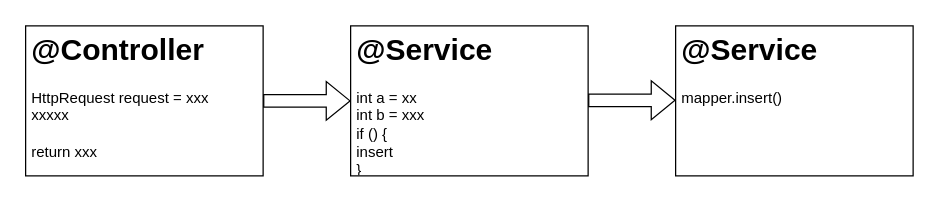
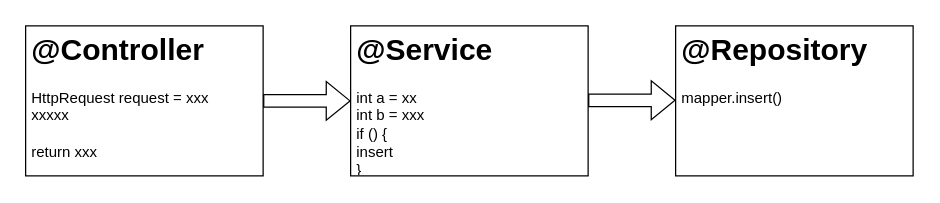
- <mxCell id="3" value="&lt;h1&gt;@Service&lt;/h1&gt;&lt;div&gt;mapper.insert()&lt;/div&gt;" style="text;html=1;strokeColor=default;fillColor=none;spacing=5;spacingTop=-20;whiteSpace=wrap;overflow=hidden;rounded=0;" vertex="1" parent="1"><mxGeometry x="540" y="20" width="190" height="120" as="geometry" /></mxCell>
+ <mxCell id="3" value="&lt;h1&gt;@Repository&lt;/h1&gt;&lt;div&gt;mapper.insert()&lt;/div&gt;" style="text;html=1;strokeColor=default;fillColor=none;spacing=5;spacingTop=-20;whiteSpace=wrap;overflow=hidden;rounded=0;" vertex="1" parent="1"><mxGeometry x="540" y="20" width="190" height="120" as="geometry" /></mxCell>
